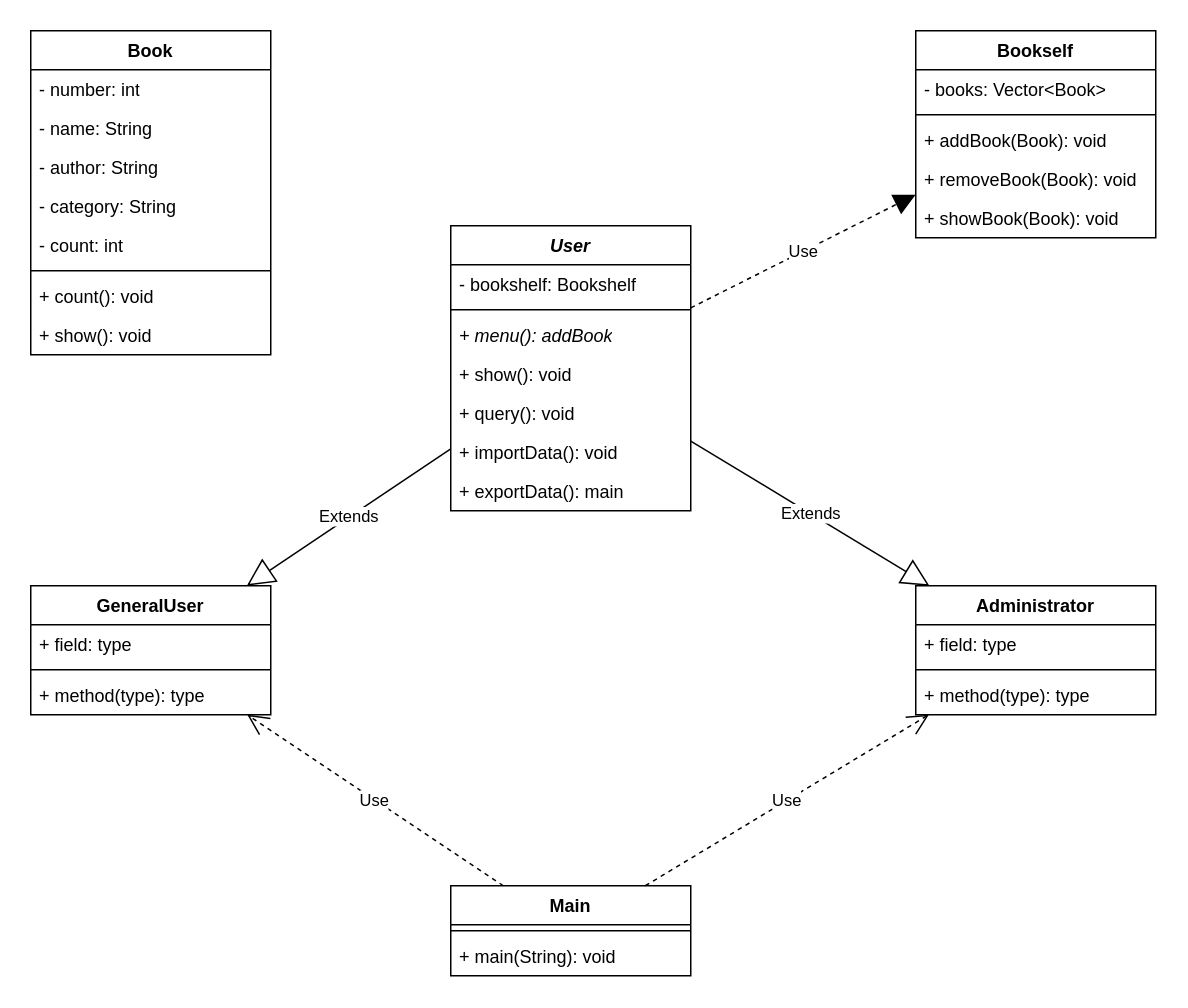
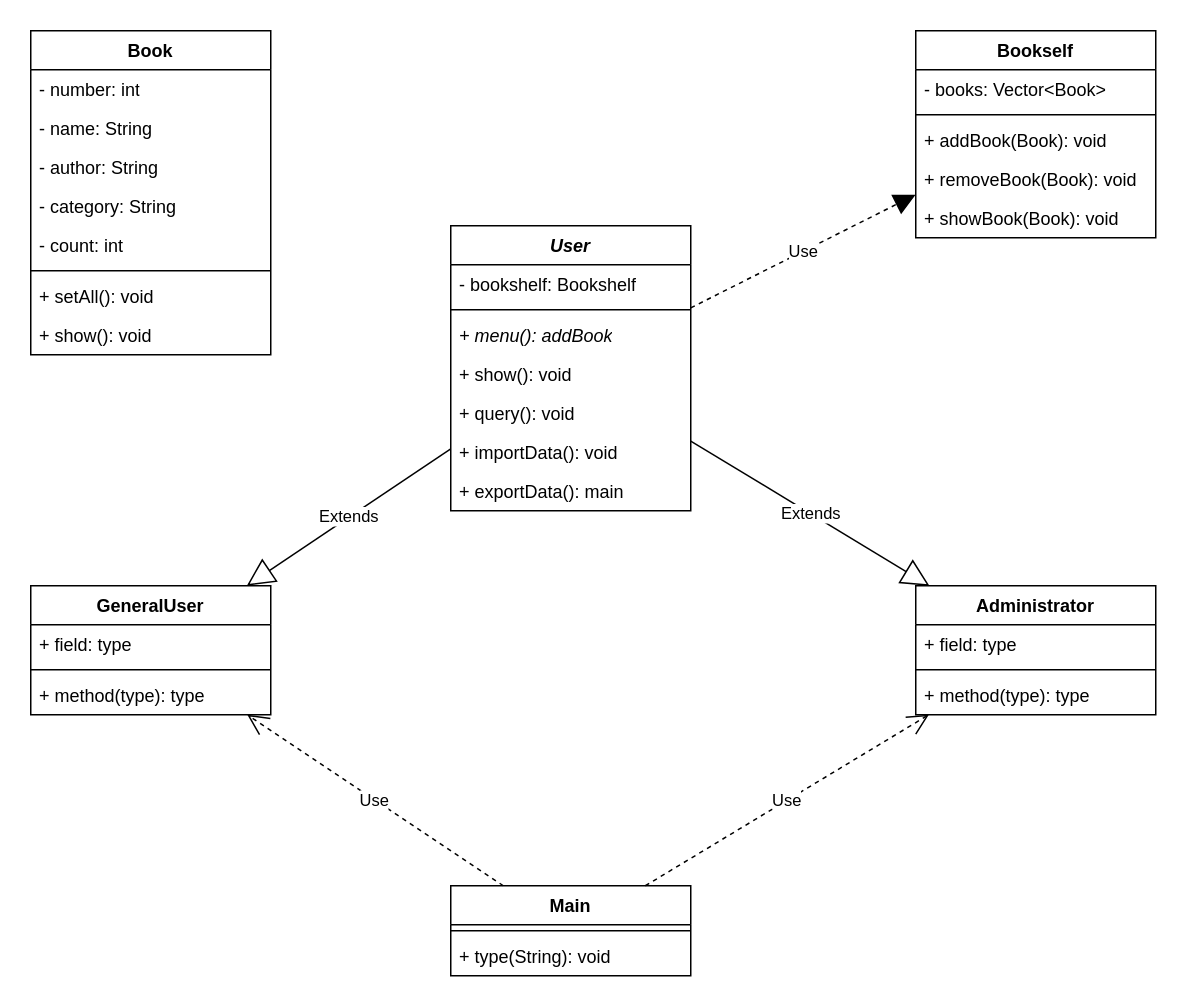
- <mxCell id="13" value="+ count(): void" style="text;strokeColor=none;fillColor=none;align=left;verticalAlign=top;spacingLeft=4;spacingRight=4;overflow=hidden;rotatable=0;points=[[0,0.5],[1,0.5]];portConstraint=eastwest;whiteSpace=wrap;html=1;" vertex="1" parent="6"><mxGeometry y="164" width="160" height="26" as="geometry" /></mxCell>
+ <mxCell id="13" value="+ setAll(): void" style="text;strokeColor=none;fillColor=none;align=left;verticalAlign=top;spacingLeft=4;spacingRight=4;overflow=hidden;rotatable=0;points=[[0,0.5],[1,0.5]];portConstraint=eastwest;whiteSpace=wrap;html=1;" vertex="1" parent="6"><mxGeometry y="164" width="160" height="26" as="geometry" /></mxCell>
- <mxCell id="38" value="+ main(String): void" style="text;strokeColor=none;fillColor=none;align=left;verticalAlign=top;spacingLeft=4;spacingRight=4;overflow=hidden;rotatable=0;points=[[0,0.5],[1,0.5]];portConstraint=eastwest;" parent="36" vertex="1"><mxGeometry y="34" width="160" height="26" as="geometry" /></mxCell>
+ <mxCell id="38" value="+ type(String): void" style="text;strokeColor=none;fillColor=none;align=left;verticalAlign=top;spacingLeft=4;spacingRight=4;overflow=hidden;rotatable=0;points=[[0,0.5],[1,0.5]];portConstraint=eastwest;" parent="36" vertex="1"><mxGeometry y="34" width="160" height="26" as="geometry" /></mxCell>
